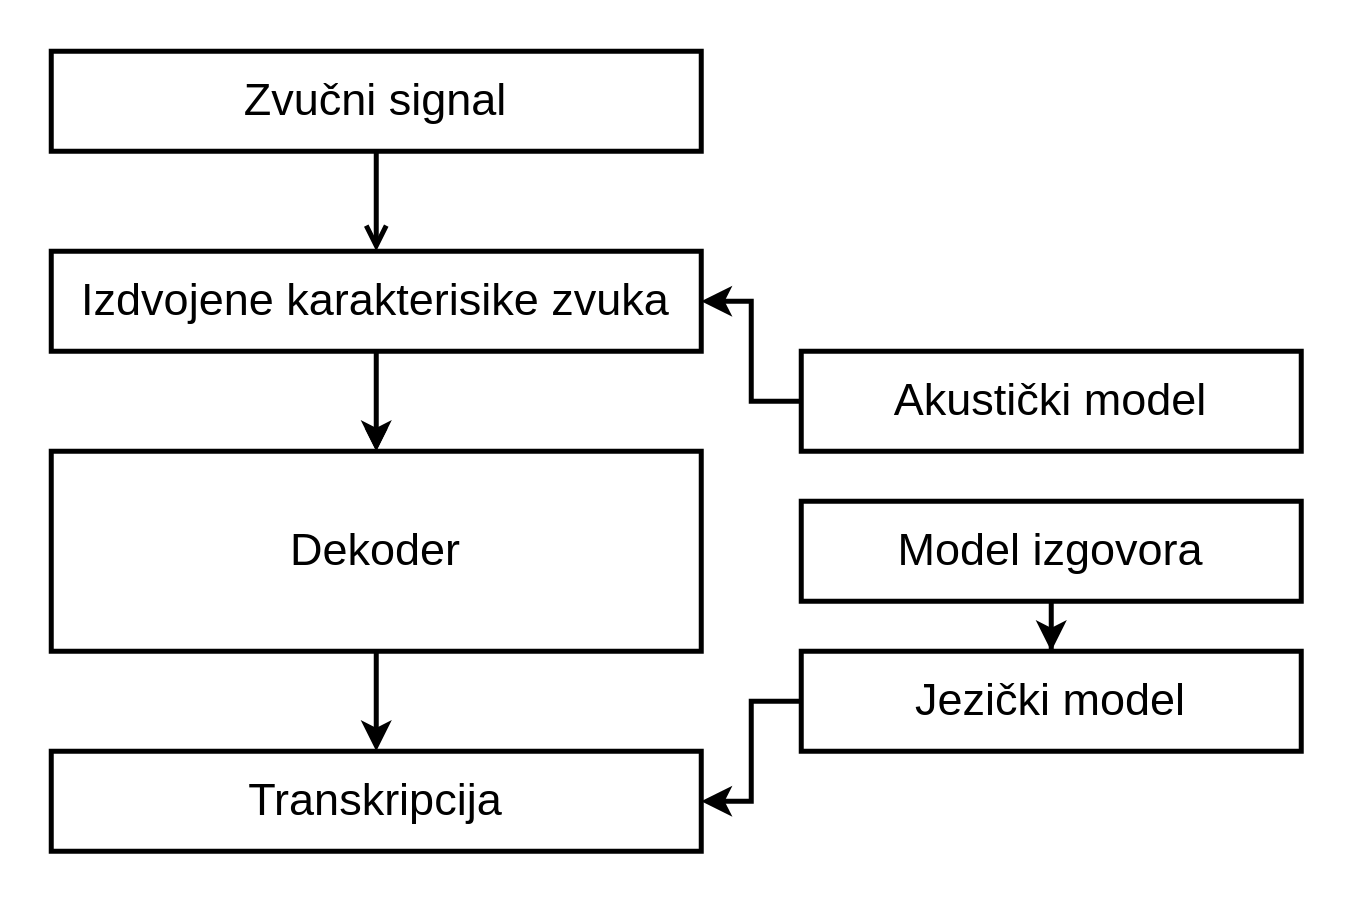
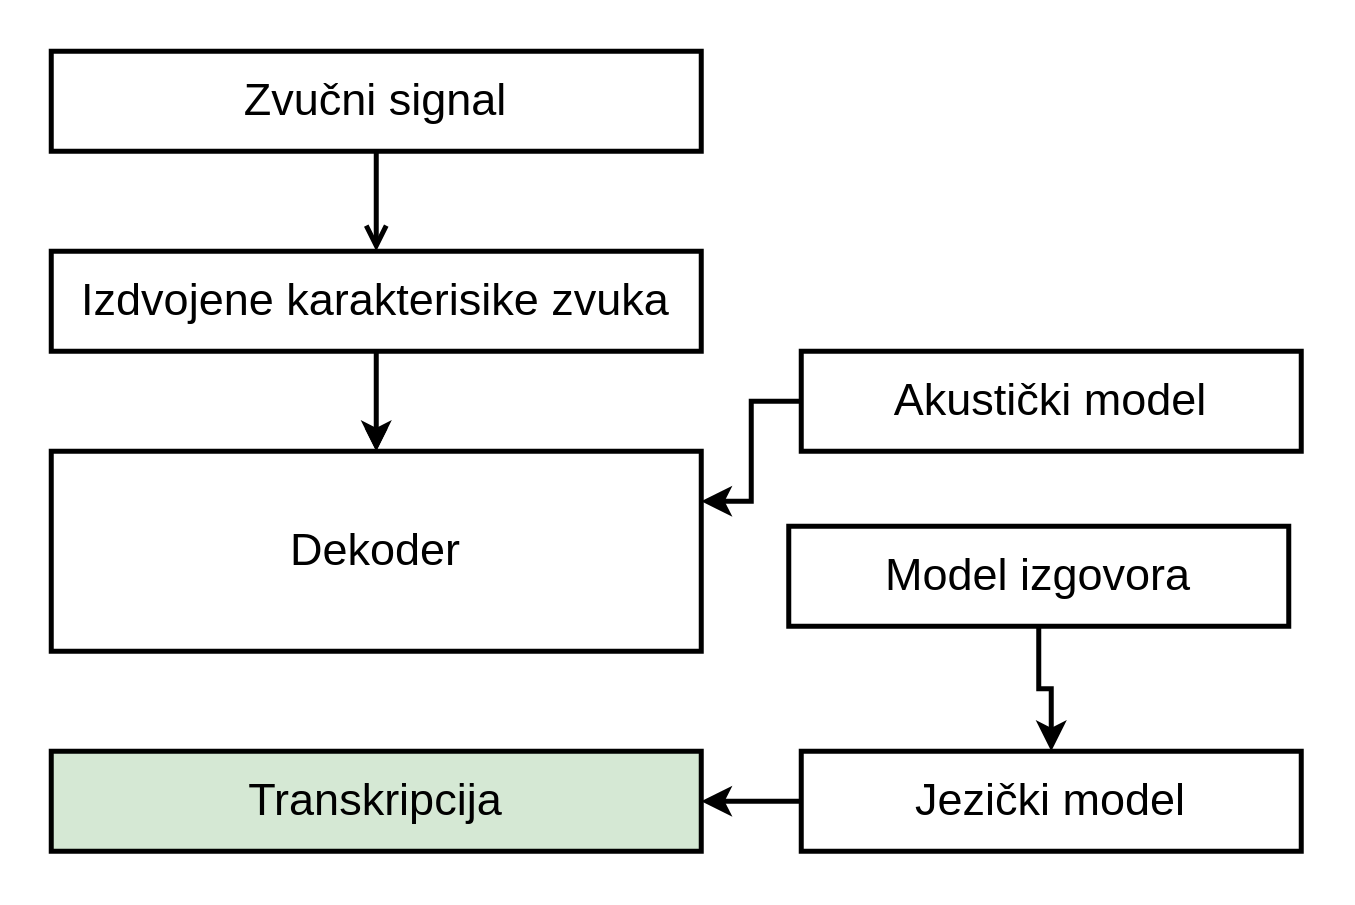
- <mxCell id="11" style="edgeStyle=orthogonalEdgeStyle;rounded=0;orthogonalLoop=1;jettySize=auto;html=1;fontSize=18;fillColor=#1ba1e2;strokeColor=#000000;strokeWidth=2;" parent="1" source="12" target="6" edge="1"><mxGeometry relative="1" as="geometry" /></mxCell>
+ <mxCell id="11" style="edgeStyle=orthogonalEdgeStyle;rounded=0;orthogonalLoop=1;jettySize=auto;html=1;entryX=1;entryY=0.25;entryDx=0;entryDy=0;fontSize=18;fillColor=#1ba1e2;strokeColor=#000000;strokeWidth=2;" parent="1" source="12" target="8" edge="1"><mxGeometry relative="1" as="geometry" /></mxCell>
- <mxCell id="10" value="&lt;font style=&quot;font-size: 18px&quot;&gt;Model izgovora&lt;br&gt;&lt;/font&gt;" style="rounded=0;whiteSpace=wrap;html=1;strokeWidth=2;" parent="1" vertex="1"><mxGeometry x="320" y="200" width="200" height="40" as="geometry" /></mxCell>
+ <mxCell id="10" value="&lt;font style=&quot;font-size: 18px&quot;&gt;Model izgovora&lt;br&gt;&lt;/font&gt;" style="rounded=0;whiteSpace=wrap;html=1;strokeWidth=2;" parent="1" vertex="1"><mxGeometry x="315" y="210" width="200" height="40" as="geometry" /></mxCell>
- <mxCell id="7" style="edgeStyle=orthogonalEdgeStyle;rounded=0;orthogonalLoop=1;jettySize=auto;html=1;entryX=0.5;entryY=0;entryDx=0;entryDy=0;fontSize=18;fillColor=#1ba1e2;strokeColor=#000000;strokeWidth=2;" parent="1" source="8" target="15" edge="1"><mxGeometry relative="1" as="geometry" /></mxCell>
- <mxCell id="14" value="&lt;font style=&quot;font-size: 18px&quot;&gt;Jezički model&lt;br&gt;&lt;/font&gt;" style="rounded=0;whiteSpace=wrap;html=1;strokeWidth=2;" parent="1" vertex="1"><mxGeometry x="320" y="260" width="200" height="40" as="geometry" /></mxCell>
+ <mxCell id="14" value="&lt;font style=&quot;font-size: 18px&quot;&gt;Jezički model&lt;br&gt;&lt;/font&gt;" style="rounded=0;whiteSpace=wrap;html=1;strokeWidth=2;" parent="1" vertex="1"><mxGeometry x="320" y="300" width="200" height="40" as="geometry" /></mxCell>
- <mxCell id="15" value="&lt;font style=&quot;font-size: 18px&quot;&gt;Transkripcija&lt;/font&gt;" style="rounded=0;whiteSpace=wrap;html=1;strokeWidth=2;" parent="1" vertex="1"><mxGeometry x="20" y="300" width="260" height="40" as="geometry" /></mxCell>
+ <mxCell id="15" value="&lt;font style=&quot;font-size: 18px&quot;&gt;Transkripcija&lt;/font&gt;" style="rounded=0;whiteSpace=wrap;html=1;strokeWidth=2;fillColor=#d5e8d4;" parent="1" vertex="1"><mxGeometry x="20" y="300" width="260" height="40" as="geometry" /></mxCell>
